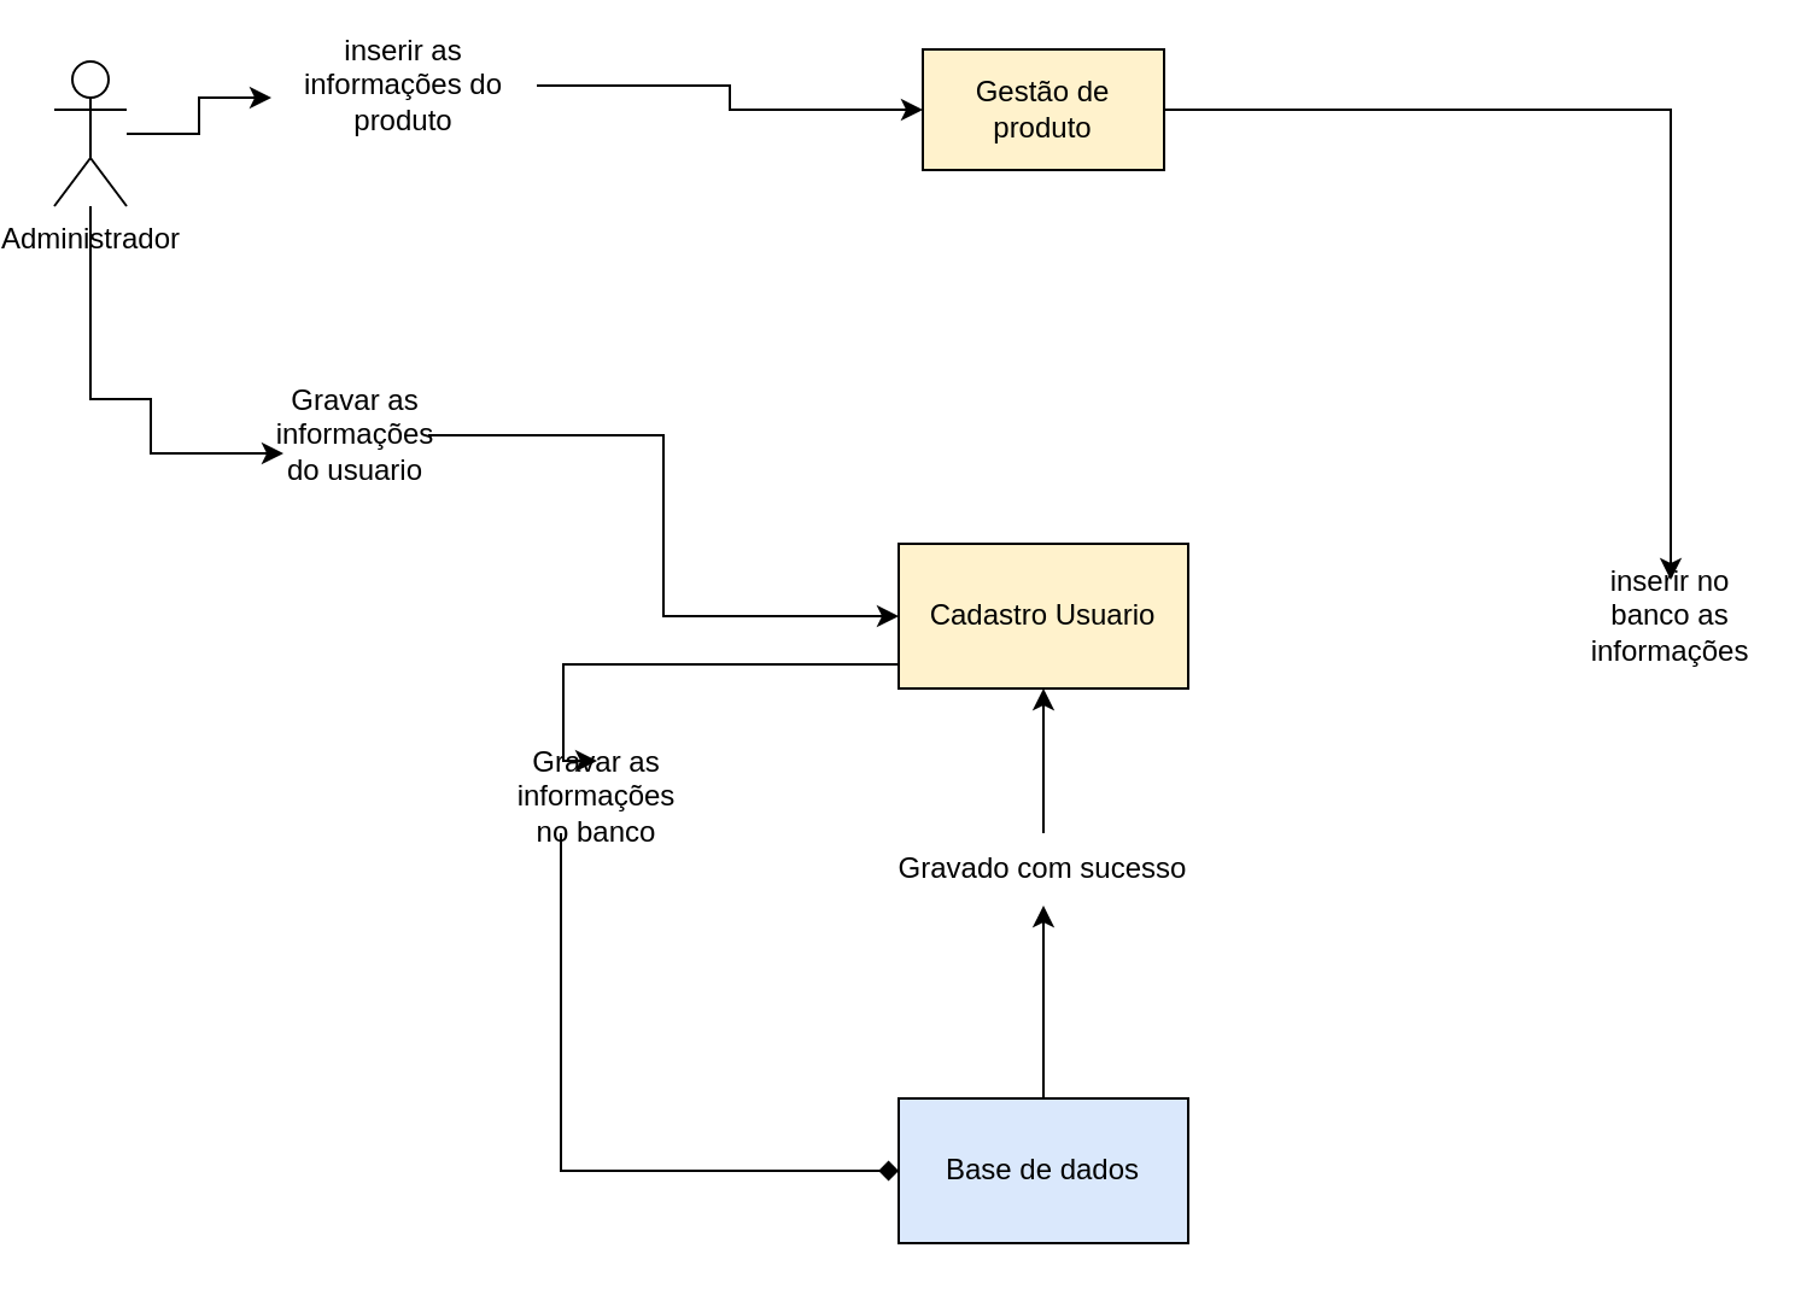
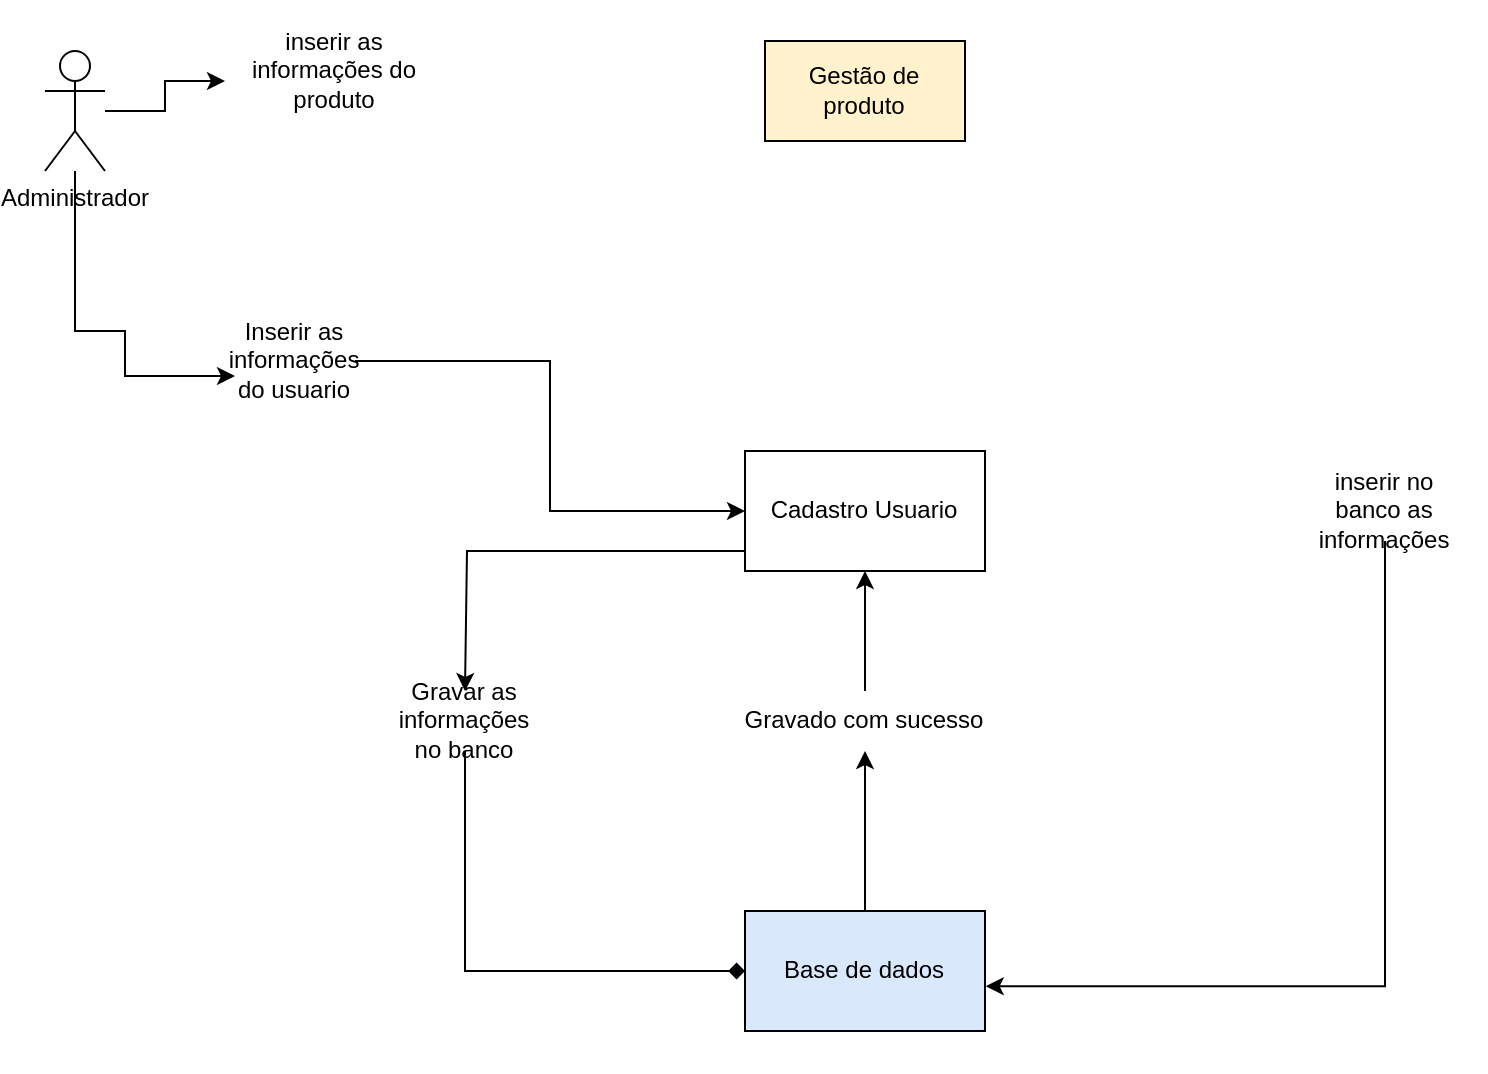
- <mxCell id="7" style="edgeStyle=orthogonalEdgeStyle;rounded=0;orthogonalLoop=1;jettySize=auto;html=1;" edge="1" parent="1" source="8" target="6"><mxGeometry relative="1" as="geometry" /></mxCell>
- <mxCell id="5" style="edgeStyle=orthogonalEdgeStyle;rounded=0;orthogonalLoop=1;jettySize=auto;html=1;entryX=0.5;entryY=0;entryDx=0;entryDy=0;" edge="1" parent="1" source="6" target="11"><mxGeometry relative="1" as="geometry" /></mxCell>
- <mxCell id="15" value="Gravar as informações do usuario" style="text;html=1;align=center;verticalAlign=middle;whiteSpace=wrap;rounded=0;" vertex="1" parent="1"><mxGeometry x="115" y="165" width="60" height="30" as="geometry" /></mxCell>
+ <mxCell id="15" value="Inserir as informações do usuario" style="text;html=1;align=center;verticalAlign=middle;whiteSpace=wrap;rounded=0;" vertex="1" parent="1"><mxGeometry x="115" y="165" width="60" height="30" as="geometry" /></mxCell>
- <mxCell id="13" value="Cadastro Usuario" style="rounded=0;whiteSpace=wrap;html=1;fillColor=#fff2cc;" vertex="1" parent="1"><mxGeometry x="370" y="225" width="120" height="60" as="geometry" /></mxCell>
+ <mxCell id="13" value="Cadastro Usuario" style="rounded=0;whiteSpace=wrap;html=1;" vertex="1" parent="1"><mxGeometry x="370" y="225" width="120" height="60" as="geometry" /></mxCell>
- <mxCell id="20" value="Gravar as informações no banco" style="text;html=1;align=center;verticalAlign=middle;whiteSpace=wrap;rounded=0;" vertex="1" parent="1"><mxGeometry x="215" y="315" width="60" height="30" as="geometry" /></mxCell>
+ <mxCell id="20" value="Gravar as informações no banco" style="text;html=1;align=center;verticalAlign=middle;whiteSpace=wrap;rounded=0;" vertex="1" parent="1"><mxGeometry x="200" y="345" width="60" height="30" as="geometry" /></mxCell>
+ <mxCell id="16" style="edgeStyle=orthogonalEdgeStyle;rounded=0;orthogonalLoop=1;jettySize=auto;html=1;entryX=1.003;entryY=0.627;entryDx=0;entryDy=0;entryPerimeter=0;" edge="1" parent="1" source="11" target="10"><mxGeometry relative="1" as="geometry"><Array as="points"><mxPoint x="690" y="493" /></Array></mxGeometry></mxCell>
